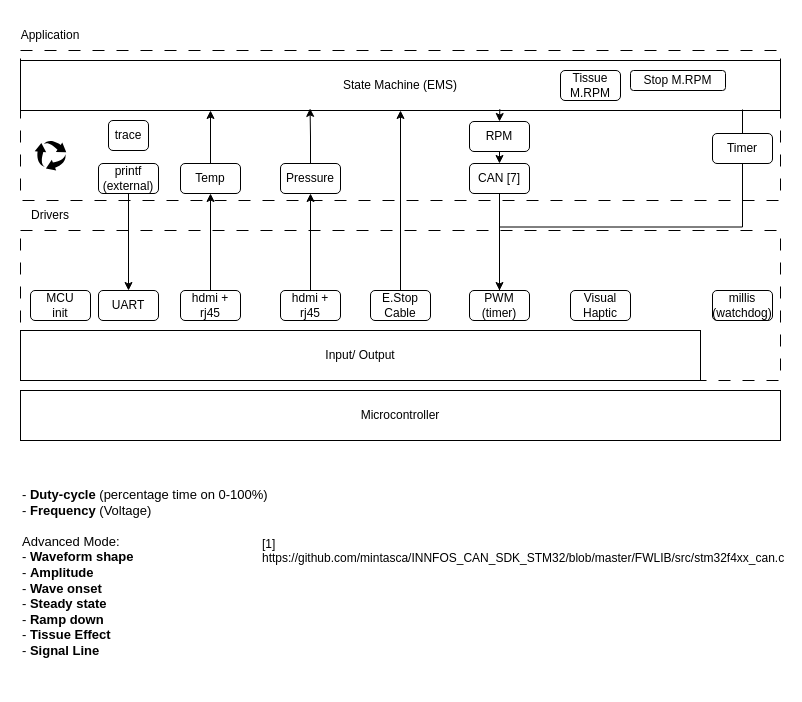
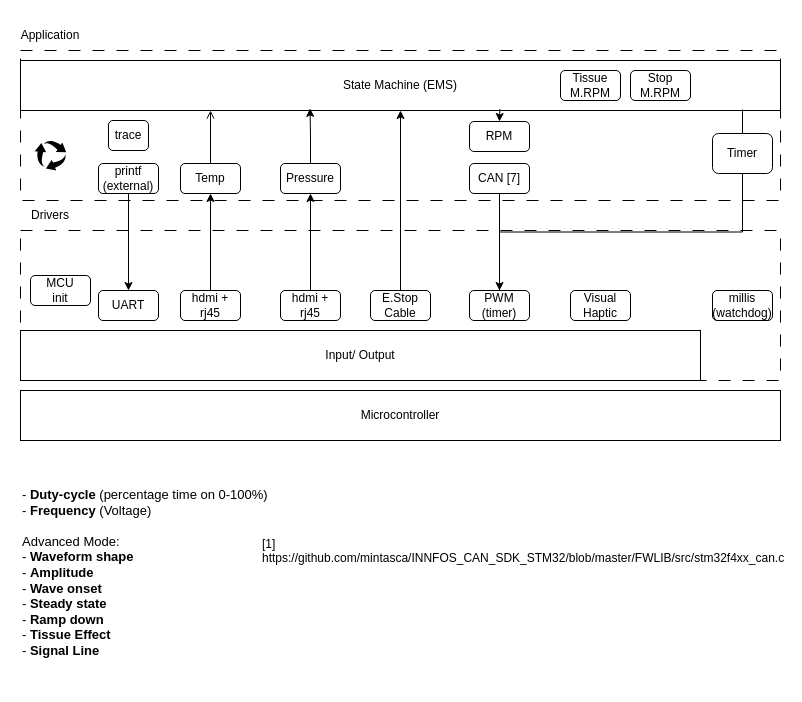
- <mxCell id="33" value="Stop M.RPM" style="rounded=1;whiteSpace=wrap;html=1;" vertex="1" parent="1"><mxGeometry x="630" y="70" width="95" height="20" as="geometry" /></mxCell>
+ <mxCell id="33" value="Stop M.RPM" style="rounded=1;whiteSpace=wrap;html=1;" vertex="1" parent="1"><mxGeometry x="630" y="70" width="60" height="30" as="geometry" /></mxCell>
- <mxCell id="7" style="edgeStyle=orthogonalEdgeStyle;rounded=0;orthogonalLoop=1;jettySize=auto;html=1;exitX=0.5;exitY=0;exitDx=0;exitDy=0;entryX=0.25;entryY=1;entryDx=0;entryDy=0;" edge="1" parent="1" source="8" target="3"><mxGeometry relative="1" as="geometry" /></mxCell>
+ <mxCell id="7" style="edgeStyle=orthogonalEdgeStyle;rounded=0;orthogonalLoop=1;jettySize=auto;html=1;exitX=0.5;exitY=0;exitDx=0;exitDy=0;entryX=0.25;entryY=1;entryDx=0;entryDy=0;endArrow=open;" edge="1" parent="1" source="8" target="3"><mxGeometry relative="1" as="geometry" /></mxCell>
- <mxCell id="35" value="Timer" style="rounded=1;whiteSpace=wrap;html=1;" vertex="1" parent="1"><mxGeometry x="712" y="133" width="60" height="30" as="geometry" /></mxCell>
+ <mxCell id="35" value="Timer" style="rounded=1;whiteSpace=wrap;html=1;" vertex="1" parent="1"><mxGeometry x="712" y="133" width="60" height="40" as="geometry" /></mxCell>
- <mxCell id="10" style="edgeStyle=orthogonalEdgeStyle;rounded=0;orthogonalLoop=1;jettySize=auto;html=1;exitX=0.5;exitY=1;exitDx=0;exitDy=0;entryX=0.5;entryY=0;entryDx=0;entryDy=0;" edge="1" parent="1" source="11" target="28"><mxGeometry relative="1" as="geometry" /></mxCell>
- <mxCell id="21" value="MCU&lt;div&gt;init&lt;/div&gt;" style="rounded=1;whiteSpace=wrap;html=1;" vertex="1" parent="1"><mxGeometry x="30" y="290" width="60" height="30" as="geometry" /></mxCell>
+ <mxCell id="21" value="MCU&lt;div&gt;init&lt;/div&gt;" style="rounded=1;whiteSpace=wrap;html=1;" vertex="1" parent="1"><mxGeometry x="30" y="275" width="60" height="30" as="geometry" /></mxCell>
